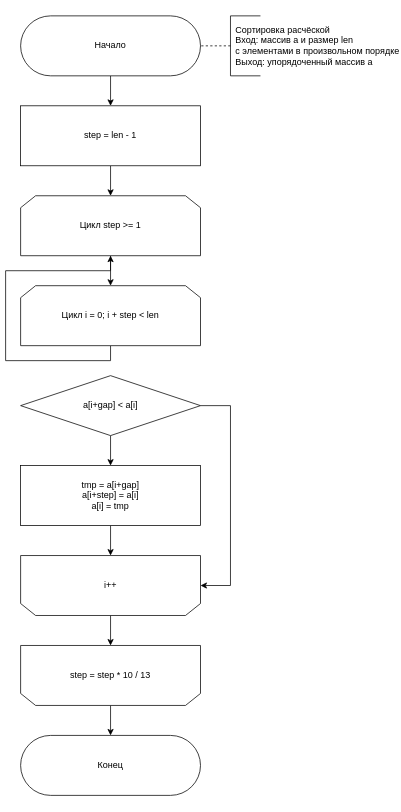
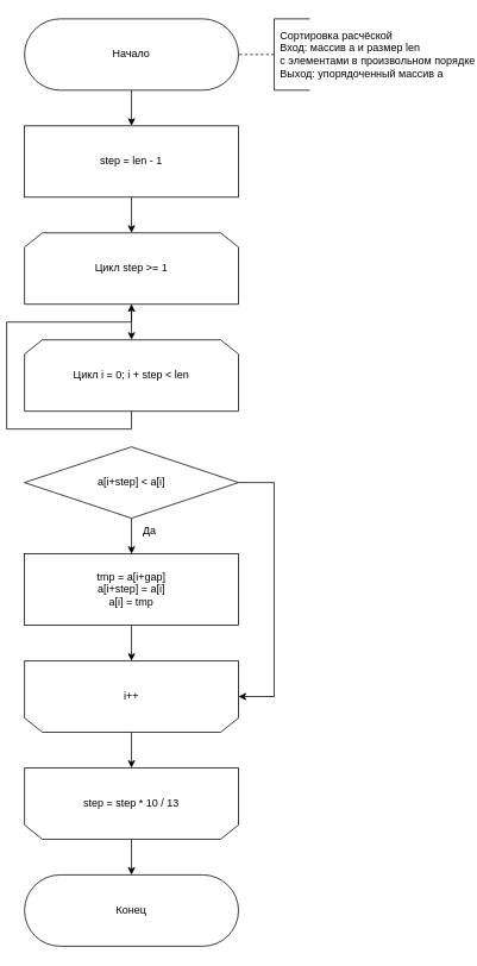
- <mxCell id="14" value="a[i+gap] &amp;lt; a[i]" style="rhombus;whiteSpace=wrap;html=1;rounded=0;shadow=0;strokeWidth=1;" parent="1" vertex="1"><mxGeometry x="20" y="500" width="240" height="80" as="geometry" /></mxCell>
+ <mxCell id="14" value="a[i+step] &amp;lt; a[i]" style="rhombus;whiteSpace=wrap;html=1;rounded=0;shadow=0;strokeWidth=1;" parent="1" vertex="1"><mxGeometry x="20" y="500" width="240" height="80" as="geometry" /></mxCell>
+ <mxCell id="20" value="Да" style="text;html=1;align=center;verticalAlign=middle;resizable=0;points=[];autosize=1;strokeColor=none;fillColor=none;" parent="1" vertex="1"><mxGeometry x="140" y="580" width="40" height="30" as="geometry" /></mxCell>
